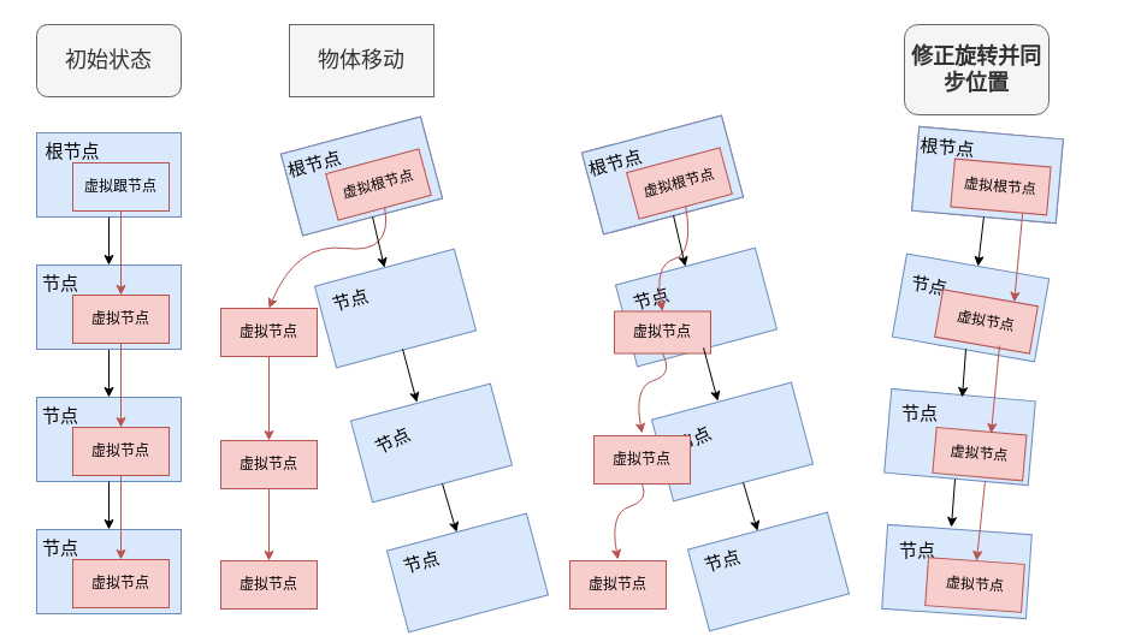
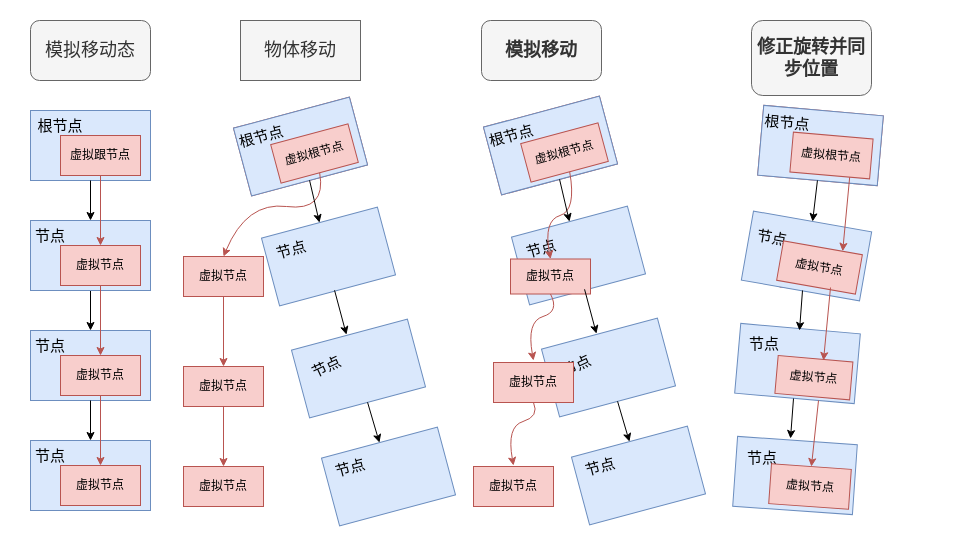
- <mxCell id="5" value="&lt;font style=&quot;font-size: 18px;&quot;&gt;&lt;font style=&quot;font-size: 18px;&quot;&gt;初始状&lt;/font&gt;态&lt;/font&gt;" style="rounded=1;whiteSpace=wrap;html=1;fillColor=#f5f5f5;strokeColor=#666666;fontColor=#333333;" vertex="1" parent="1"><mxGeometry x="30" y="20" width="120" height="60" as="geometry" /></mxCell>
+ <mxCell id="5" value="&lt;font style=&quot;font-size: 18px;&quot;&gt;&lt;font style=&quot;font-size: 18px;&quot;&gt;模拟移动&lt;/font&gt;态&lt;/font&gt;" style="rounded=1;whiteSpace=wrap;html=1;fillColor=#f5f5f5;strokeColor=#666666;fontColor=#333333;" vertex="1" parent="1"><mxGeometry x="30" y="20" width="120" height="60" as="geometry" /></mxCell>
+ <mxCell id="46" value="&lt;span style=&quot;font-size: 18px;&quot;&gt;&lt;b&gt;模拟移动&lt;/b&gt;&lt;/span&gt;" style="rounded=1;whiteSpace=wrap;html=1;fillColor=#f5f5f5;strokeColor=#666666;fontColor=#333333;" vertex="1" parent="1"><mxGeometry x="481" y="20" width="120" height="60" as="geometry" /></mxCell>
- <mxCell id="9" value="虚拟跟节点" style="rounded=0;whiteSpace=wrap;html=1;fillColor=#dae8fc;strokeColor=#b85450;" vertex="1" parent="6"><mxGeometry x="30" y="25" width="80" height="40" as="geometry" /></mxCell>
+ <mxCell id="9" value="虚拟跟节点" style="rounded=0;whiteSpace=wrap;html=1;fillColor=#f8cecc;strokeColor=#b85450;" vertex="1" parent="6"><mxGeometry x="30" y="25" width="80" height="40" as="geometry" /></mxCell>
